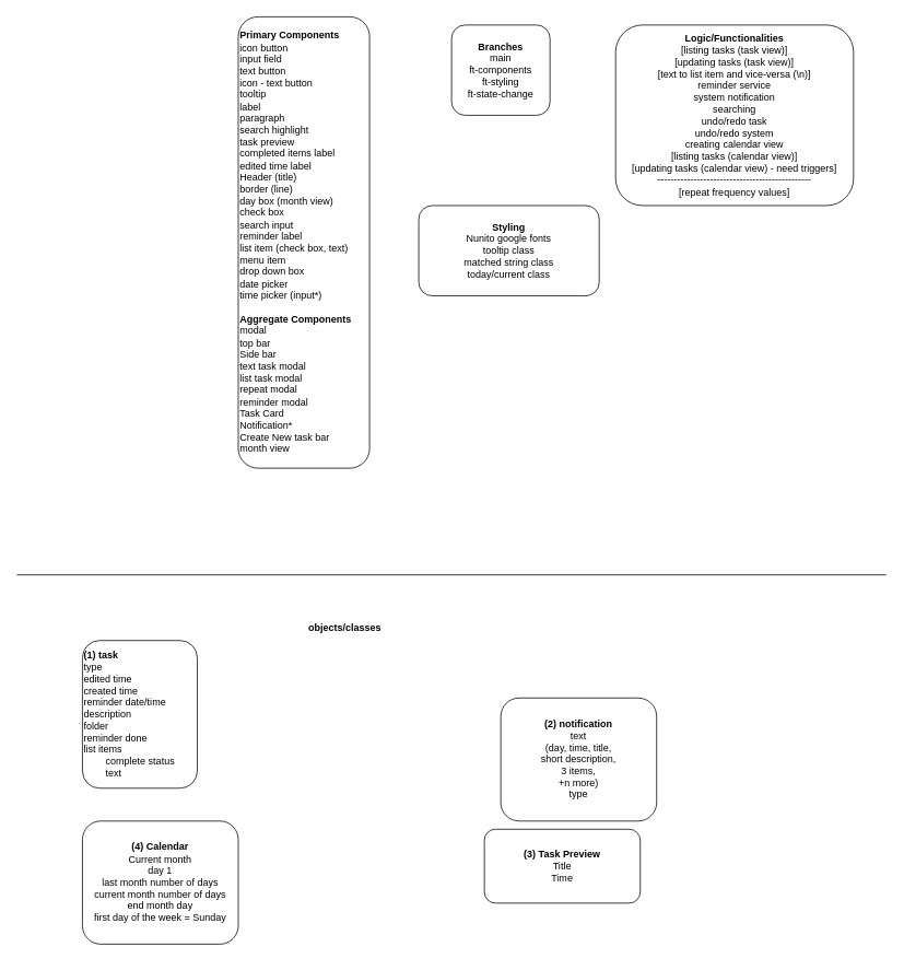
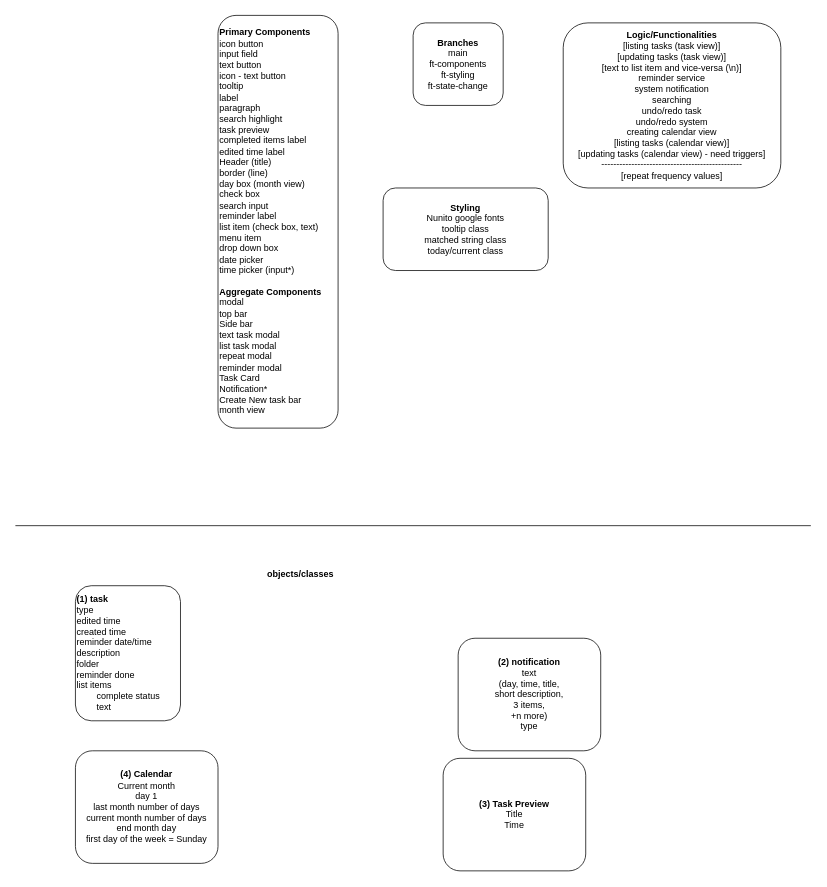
- <mxCell id="8" value="&lt;b&gt;objects/classes&lt;/b&gt;" style="text;html=1;strokeColor=none;fillColor=none;align=center;verticalAlign=middle;whiteSpace=wrap;rounded=0;" vertex="1" parent="1"><mxGeometry x="390" y="750" width="60" height="30" as="geometry" /></mxCell>
+ <mxCell id="8" value="&lt;b&gt;objects/classes&lt;/b&gt;" style="text;html=1;strokeColor=none;fillColor=none;align=center;verticalAlign=middle;whiteSpace=wrap;rounded=0;" vertex="1" parent="1"><mxGeometry x="370" y="750" width="60" height="30" as="geometry" /></mxCell>
- <mxCell id="10" value="&lt;b&gt;(3) Task Preview&lt;/b&gt;&lt;br&gt;Title&lt;br&gt;Time" style="rounded=1;whiteSpace=wrap;html=1;" vertex="1" parent="1"><mxGeometry x="590" y="1010" width="190" height="90" as="geometry" /></mxCell>
+ <mxCell id="10" value="&lt;b&gt;(3) Task Preview&lt;/b&gt;&lt;br&gt;Title&lt;br&gt;Time" style="rounded=1;whiteSpace=wrap;html=1;" vertex="1" parent="1"><mxGeometry x="590" y="1010" width="190" height="150" as="geometry" /></mxCell>
